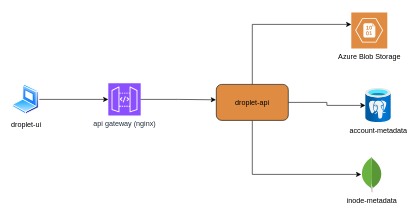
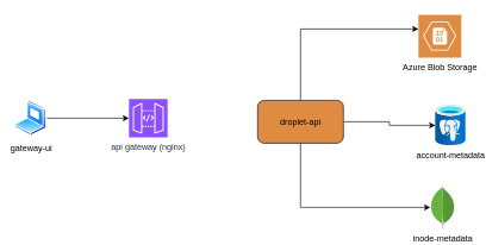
- <mxCell id="10" style="edgeStyle=orthogonalEdgeStyle;rounded=0;orthogonalLoop=1;jettySize=auto;html=1;entryX=-0.004;entryY=0.428;entryDx=0;entryDy=0;entryPerimeter=0;" edge="1" parent="1" source="4" target="8"><mxGeometry relative="1" as="geometry" /></mxCell>
- <mxCell id="3" value="droplet-ui" style="image;aspect=fixed;perimeter=ellipsePerimeter;html=1;align=center;shadow=0;dashed=0;spacingTop=3;image=img/lib/active_directory/laptop_client.svg;" vertex="1" parent="1"><mxGeometry x="20" y="140" width="45" height="50" as="geometry" /></mxCell>
+ <mxCell id="3" value="gateway-ui" style="image;aspect=fixed;perimeter=ellipsePerimeter;html=1;align=center;shadow=0;dashed=0;spacingTop=3;image=img/lib/active_directory/laptop_client.svg;" vertex="1" parent="1"><mxGeometry x="20" y="140" width="45" height="50" as="geometry" /></mxCell>
